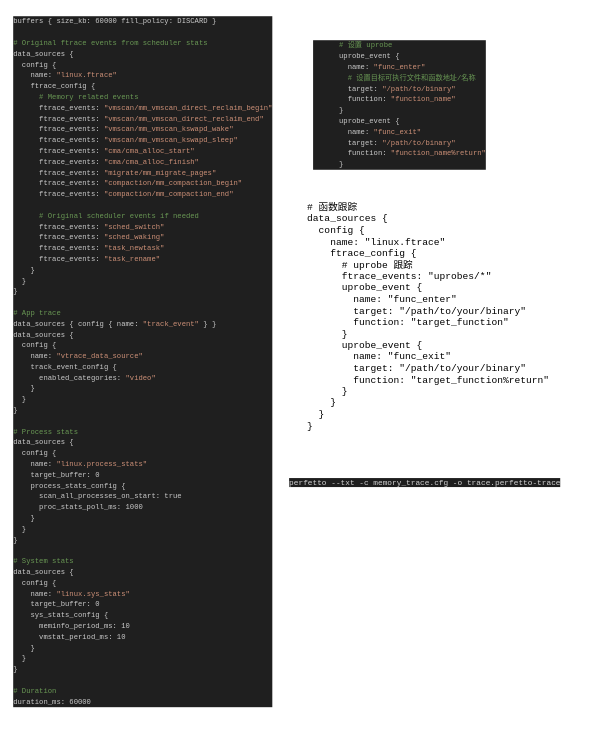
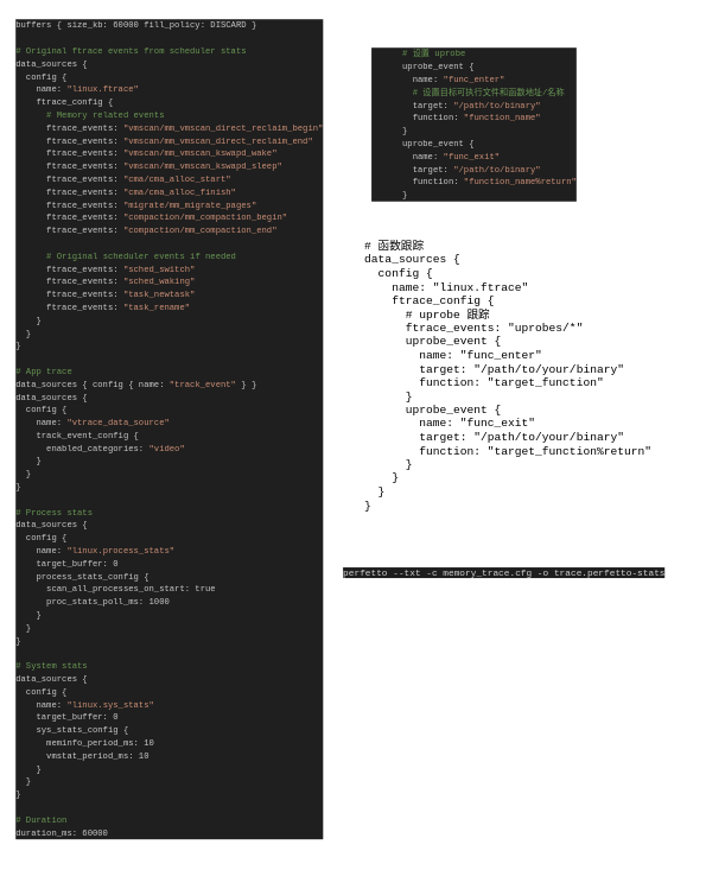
- <mxCell id="5" value="&lt;span style=&quot;color: rgb(212, 212, 212); font-family: Menlo, Monaco, Consolas, &amp;quot;Andale Mono&amp;quot;, &amp;quot;Ubuntu Mono&amp;quot;, &amp;quot;Courier New&amp;quot;, monospace; font-size: 13px; font-style: normal; font-variant-ligatures: normal; font-variant-caps: normal; font-weight: 400; letter-spacing: normal; orphans: 2; text-align: left; text-indent: 0px; text-transform: none; widows: 2; word-spacing: 0px; -webkit-text-stroke-width: 0px; white-space: pre; background-color: rgb(30, 30, 30); text-decoration-thickness: initial; text-decoration-style: initial; text-decoration-color: initial; display: inline !important; float: none;&quot;&gt;perfetto --txt -c memory_trace.cfg -o trace.perfetto-trace&lt;/span&gt;" style="text;whiteSpace=wrap;html=1;" vertex="1" parent="1"><mxGeometry x="480" y="790" width="490" height="40" as="geometry" /></mxCell>
+ <mxCell id="5" value="&lt;span style=&quot;color: rgb(212, 212, 212); font-family: Menlo, Monaco, Consolas, &amp;quot;Andale Mono&amp;quot;, &amp;quot;Ubuntu Mono&amp;quot;, &amp;quot;Courier New&amp;quot;, monospace; font-size: 13px; font-style: normal; font-variant-ligatures: normal; font-variant-caps: normal; font-weight: 400; letter-spacing: normal; orphans: 2; text-align: left; text-indent: 0px; text-transform: none; widows: 2; word-spacing: 0px; -webkit-text-stroke-width: 0px; white-space: pre; background-color: rgb(30, 30, 30); text-decoration-thickness: initial; text-decoration-style: initial; text-decoration-color: initial; display: inline !important; float: none;&quot;&gt;perfetto --txt -c memory_trace.cfg -o trace.perfetto-stats&lt;/span&gt;" style="text;whiteSpace=wrap;html=1;" vertex="1" parent="1"><mxGeometry x="480" y="790" width="490" height="40" as="geometry" /></mxCell>
